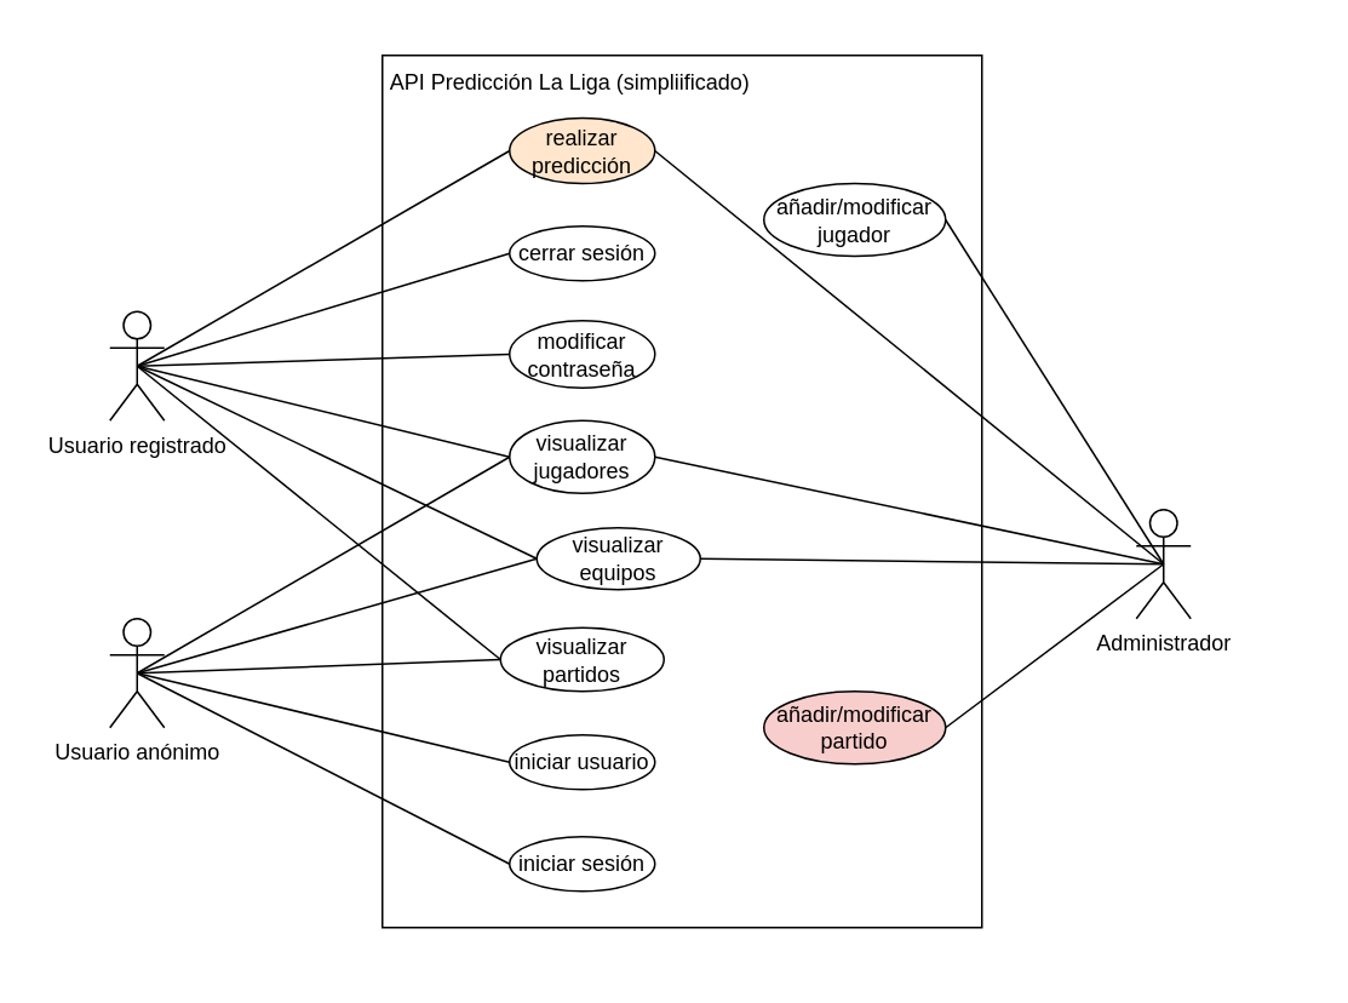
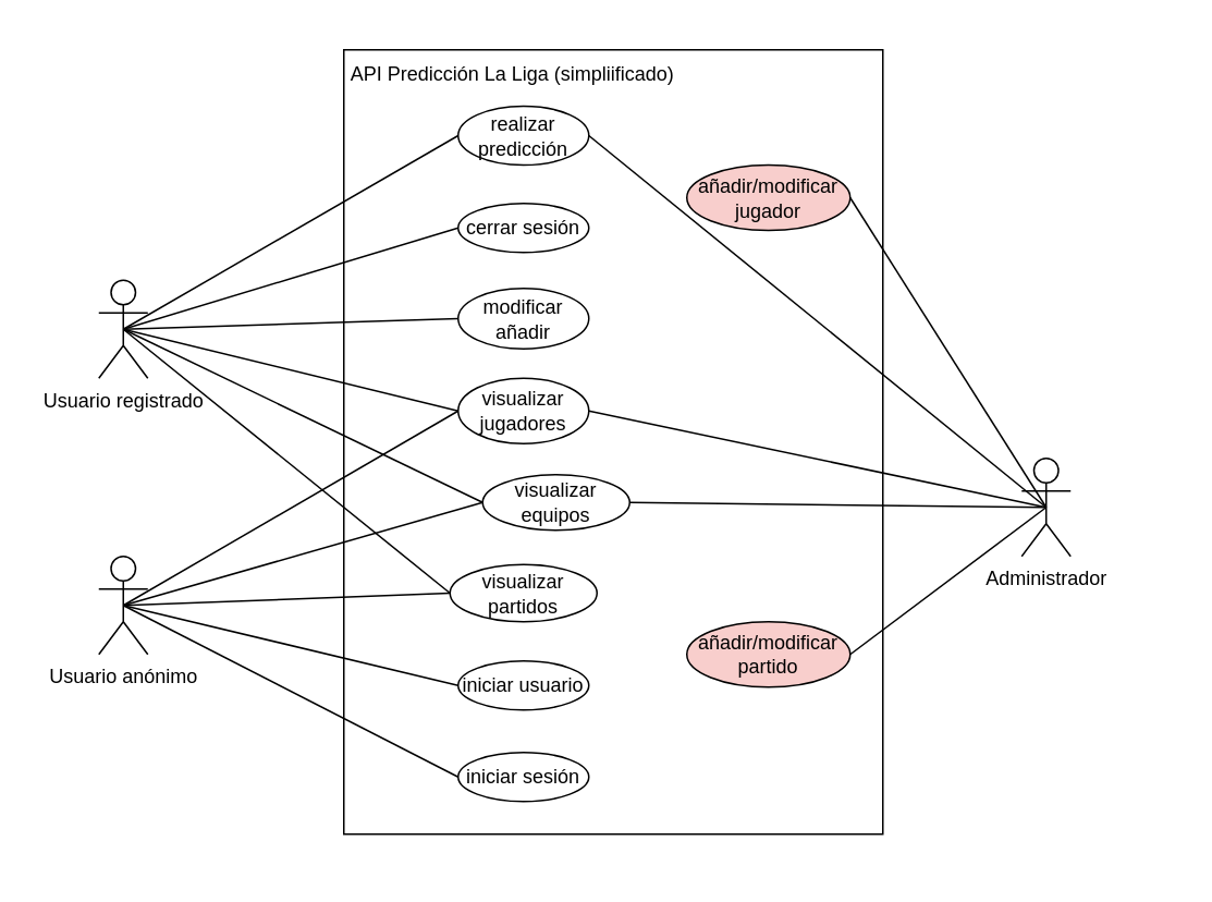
- <mxCell id="26" value="realizar predicción" style="ellipse;whiteSpace=wrap;html=1;fillColor=#ffe6cc;" parent="1" vertex="1"><mxGeometry x="280" y="64.5" width="80" height="36" as="geometry" /></mxCell>
+ <mxCell id="26" value="realizar predicción" style="ellipse;whiteSpace=wrap;html=1;" parent="1" vertex="1"><mxGeometry x="280" y="64.5" width="80" height="36" as="geometry" /></mxCell>
- <mxCell id="24" value="añadir/modificar jugador" style="ellipse;whiteSpace=wrap;html=1;flipV=0;" parent="1" vertex="1"><mxGeometry x="420" y="100.5" width="100" height="40" as="geometry" /></mxCell>
+ <mxCell id="24" value="añadir/modificar jugador" style="ellipse;whiteSpace=wrap;html=1;flipV=0;fillColor=#f8cecc;" parent="1" vertex="1"><mxGeometry x="420" y="100.5" width="100" height="40" as="geometry" /></mxCell>
- <mxCell id="19" value="modificar contraseña" style="ellipse;whiteSpace=wrap;html=1;" parent="1" vertex="1"><mxGeometry x="280" y="176" width="80" height="37" as="geometry" /></mxCell>
+ <mxCell id="19" value="modificar añadir" style="ellipse;whiteSpace=wrap;html=1;" parent="1" vertex="1"><mxGeometry x="280" y="176" width="80" height="37" as="geometry" /></mxCell>
